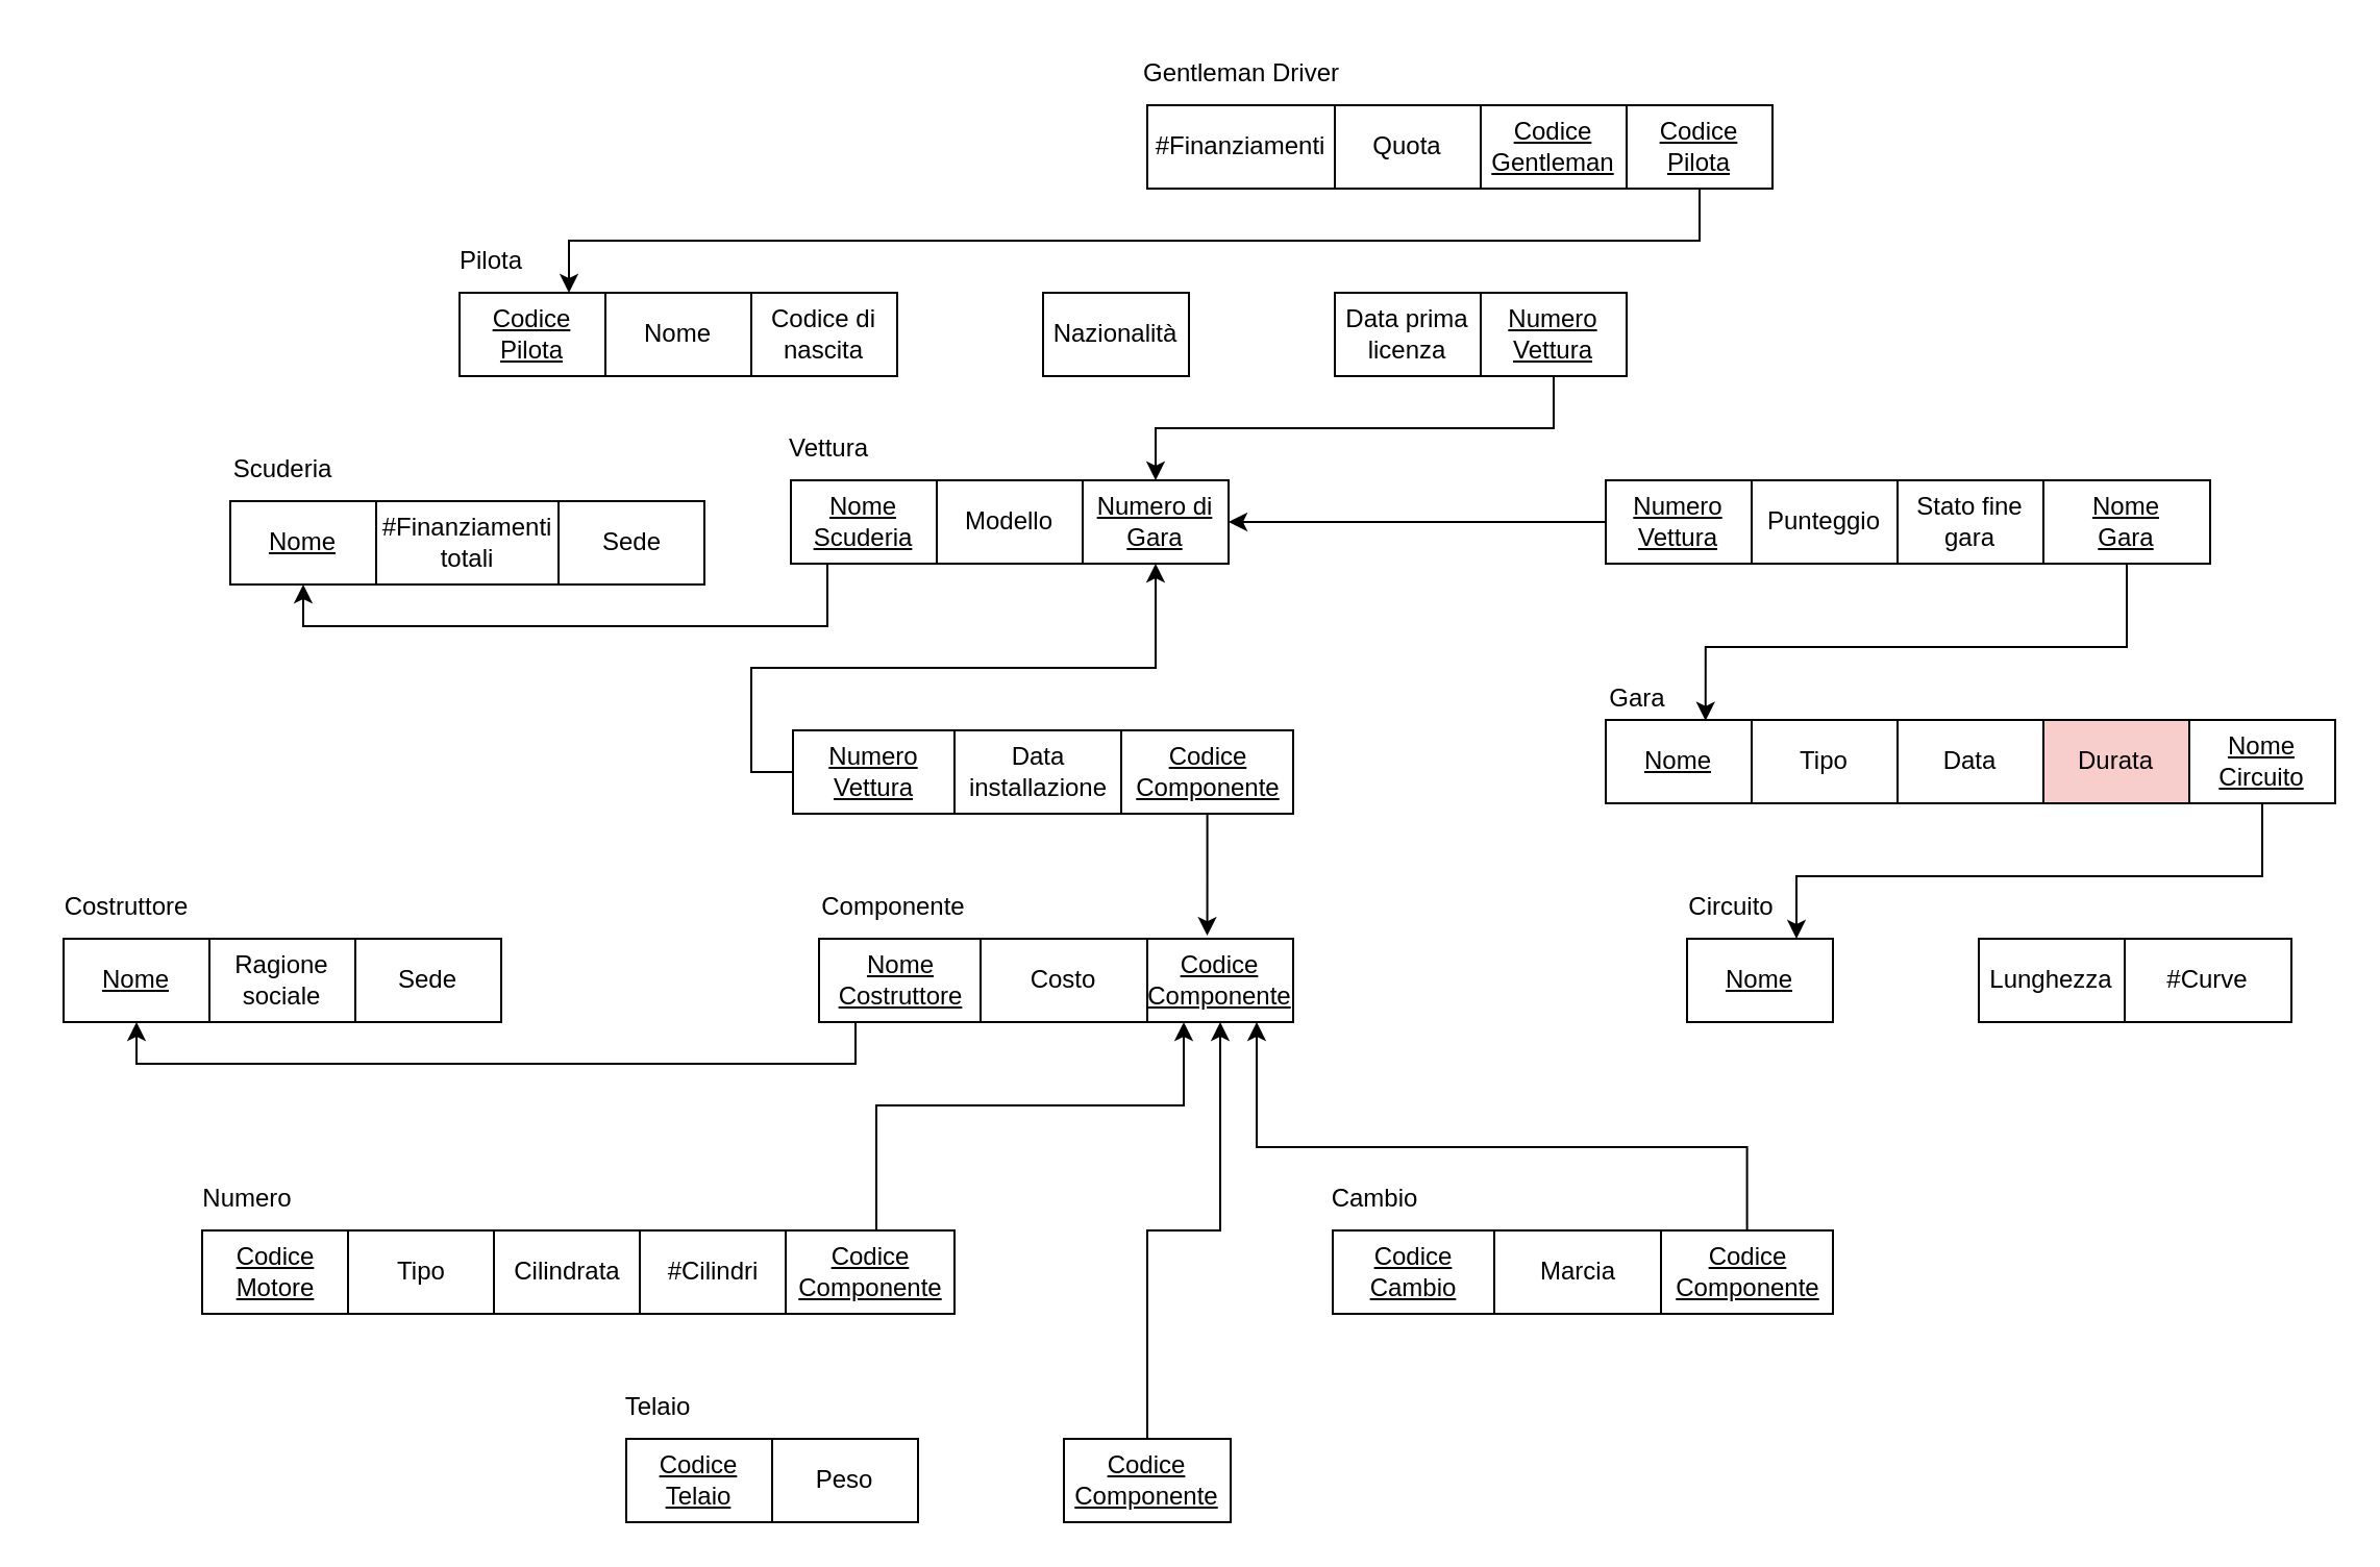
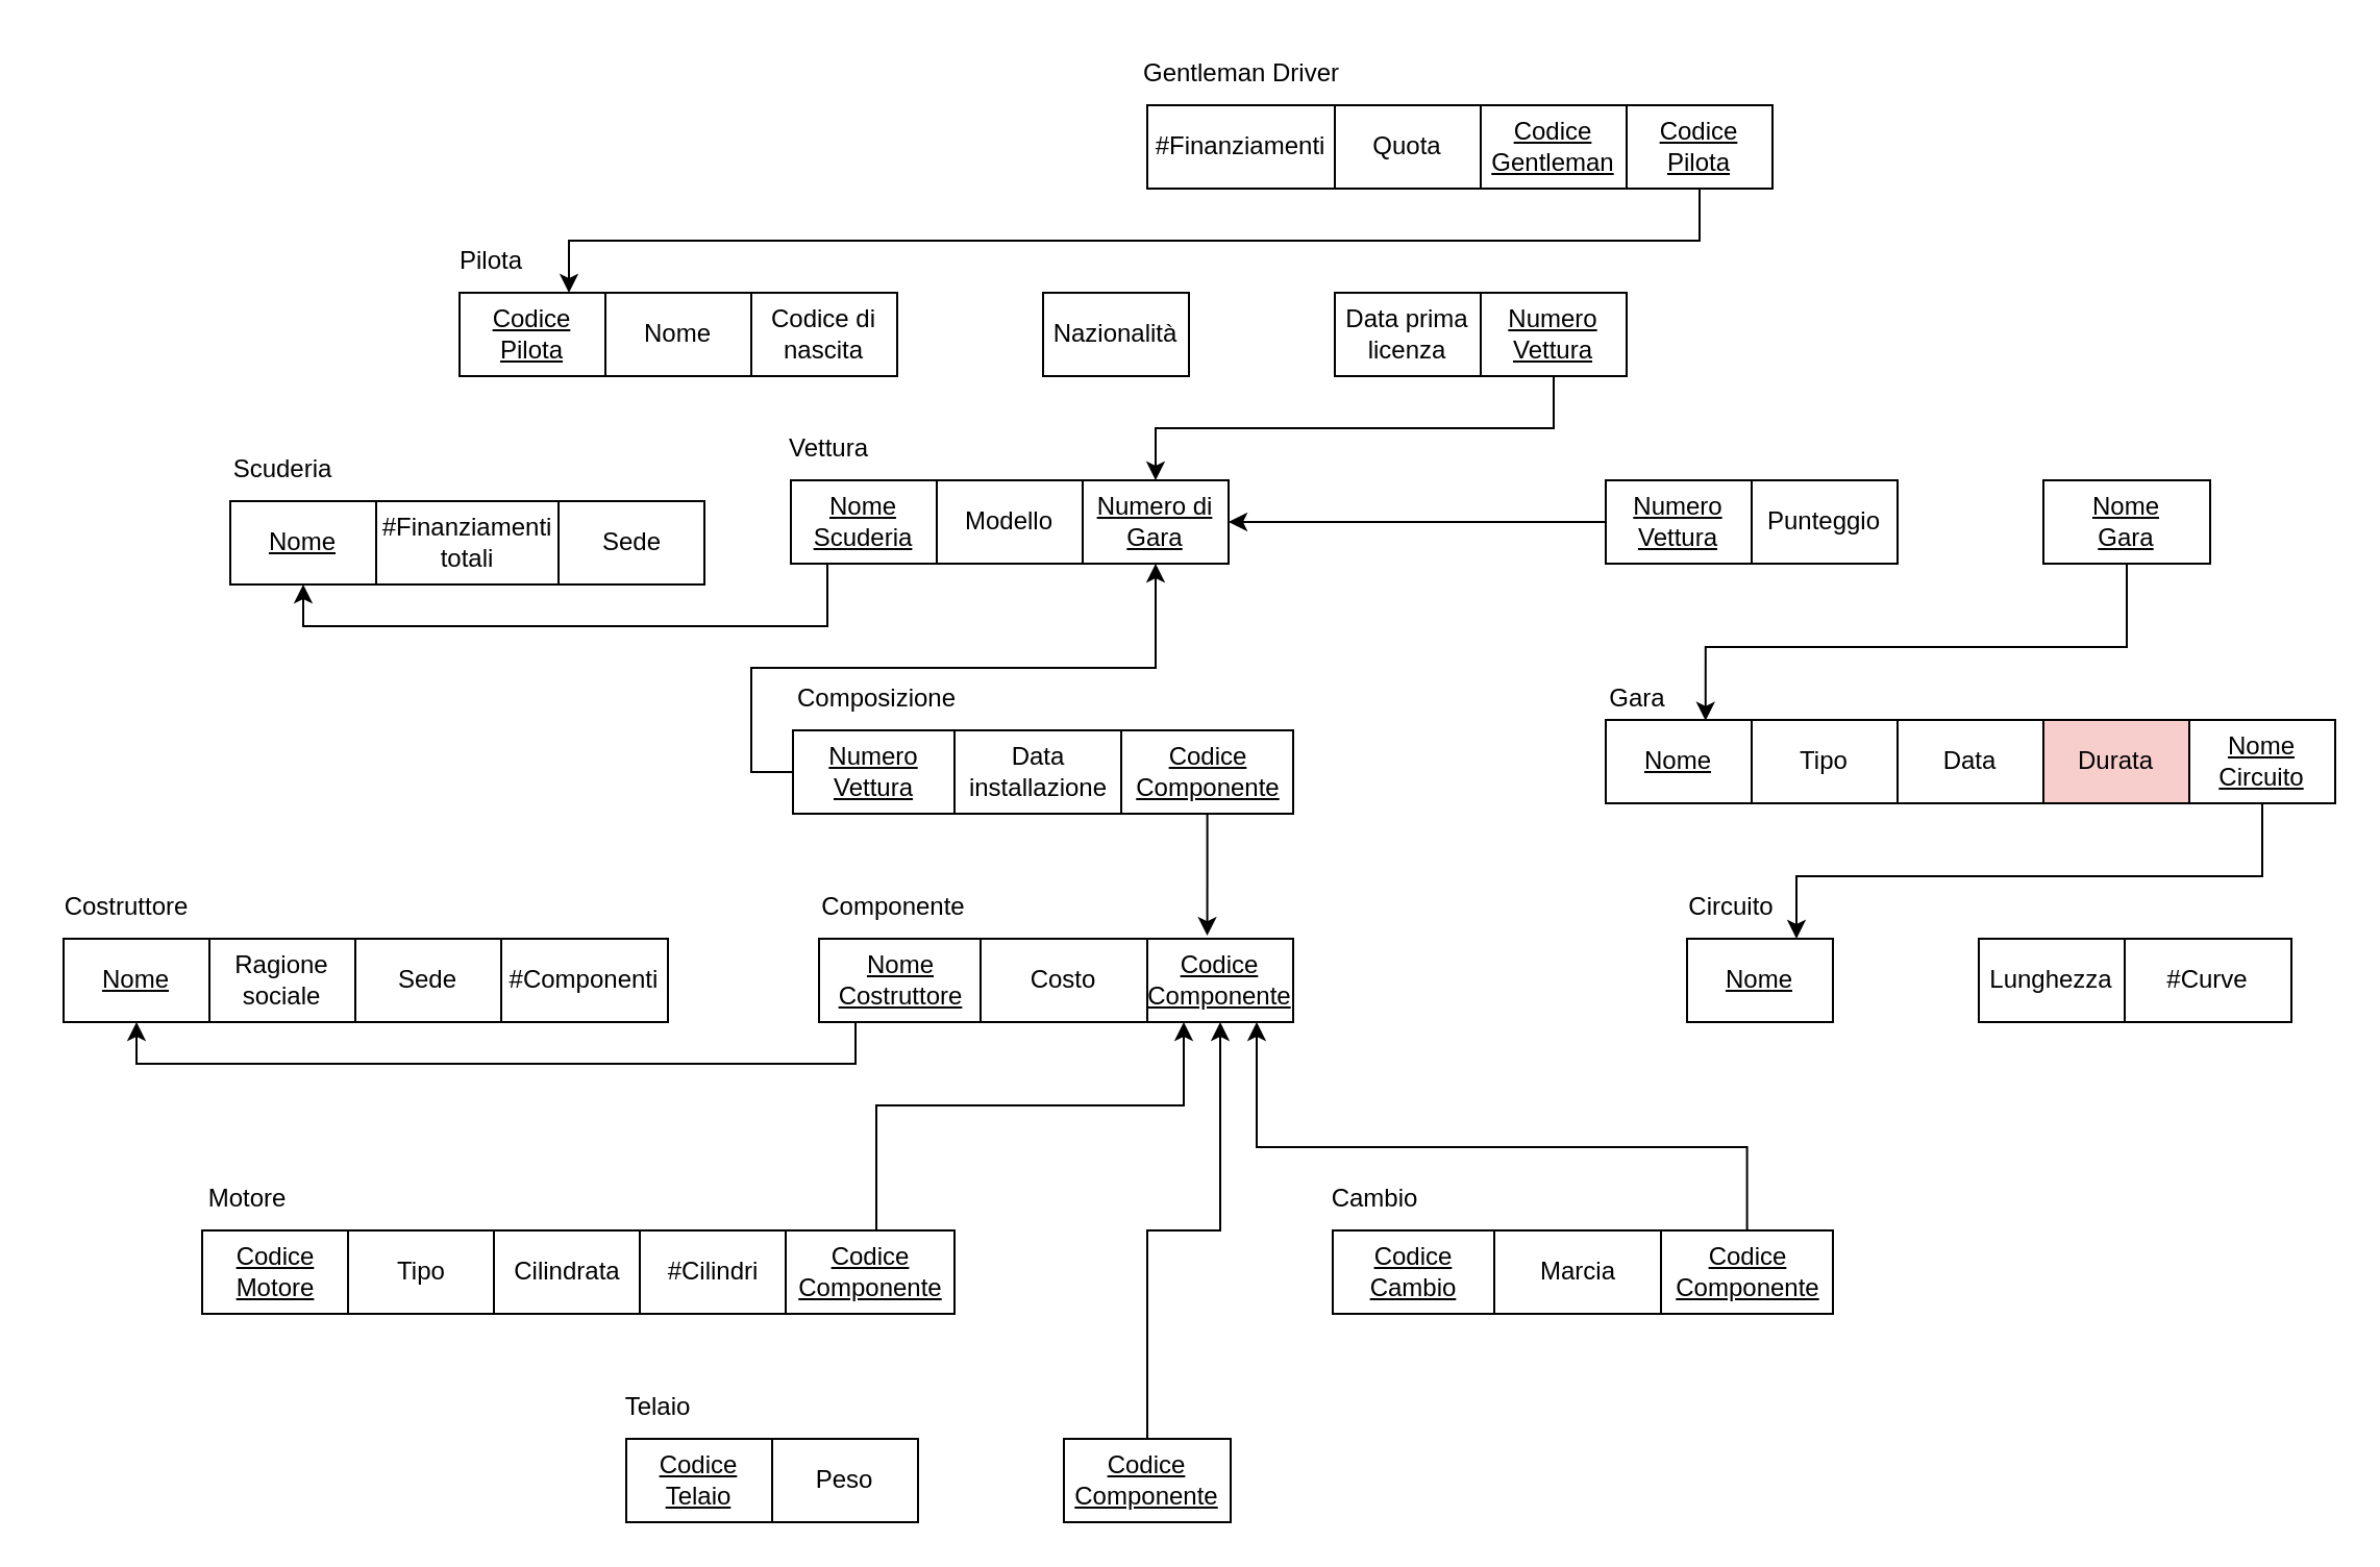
- <mxCell id="66" value="Stato fine gara" style="rounded=0;whiteSpace=wrap;html=1;" vertex="1" parent="1"><mxGeometry x="910" y="230" width="70" height="40" as="geometry" /></mxCell>
+ <mxCell id="72" value="Composizione" style="text;html=1;align=center;verticalAlign=middle;resizable=0;points=[];autosize=1;strokeColor=none;fillColor=none;" vertex="1" parent="1"><mxGeometry x="370" y="320" width="100" height="30" as="geometry" /></mxCell>
+ <mxCell id="28" value="#Componenti" style="rounded=0;whiteSpace=wrap;html=1;" vertex="1" parent="1"><mxGeometry x="240" y="450" width="80" height="40" as="geometry" /></mxCell>
- <mxCell id="52" value="Numero" style="text;html=1;align=center;verticalAlign=middle;resizable=0;points=[];autosize=1;strokeColor=none;fillColor=none;" vertex="1" parent="1"><mxGeometry x="87.5" y="560" width="60" height="30" as="geometry" /></mxCell>
+ <mxCell id="52" value="Motore" style="text;html=1;align=center;verticalAlign=middle;resizable=0;points=[];autosize=1;strokeColor=none;fillColor=none;" vertex="1" parent="1"><mxGeometry x="87.5" y="560" width="60" height="30" as="geometry" /></mxCell>
